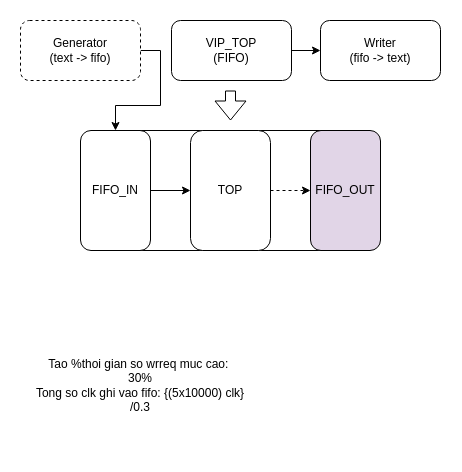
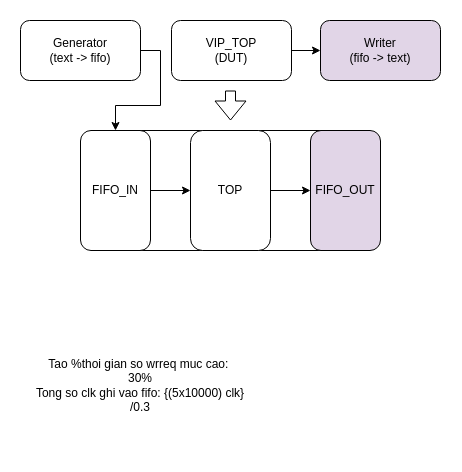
- <mxCell id="5" value="Generator&lt;br&gt;(text -&amp;gt; fifo)" style="rounded=1;whiteSpace=wrap;html=1;dashed=1;" vertex="1" parent="1"><mxGeometry x="20" y="20" width="120" height="60" as="geometry" /></mxCell>
+ <mxCell id="5" value="Generator&lt;br&gt;(text -&amp;gt; fifo)" style="rounded=1;whiteSpace=wrap;html=1;" vertex="1" parent="1"><mxGeometry x="20" y="20" width="120" height="60" as="geometry" /></mxCell>
- <mxCell id="3" value="VIP_TOP&lt;br&gt;(FIFO)" style="rounded=1;whiteSpace=wrap;html=1;" vertex="1" parent="1"><mxGeometry x="171" y="20" width="120" height="60" as="geometry" /></mxCell>
+ <mxCell id="3" value="VIP_TOP&lt;br&gt;(DUT)" style="rounded=1;whiteSpace=wrap;html=1;" vertex="1" parent="1"><mxGeometry x="171" y="20" width="120" height="60" as="geometry" /></mxCell>
- <mxCell id="6" value="Writer&lt;br&gt;(fifo -&amp;gt; text)" style="rounded=1;whiteSpace=wrap;html=1;" vertex="1" parent="1"><mxGeometry x="320" y="20" width="120" height="60" as="geometry" /></mxCell>
+ <mxCell id="6" value="Writer&lt;br&gt;(fifo -&amp;gt; text)" style="rounded=1;whiteSpace=wrap;html=1;fillColor=#e1d5e7;" vertex="1" parent="1"><mxGeometry x="320" y="20" width="120" height="60" as="geometry" /></mxCell>
- <mxCell id="11" style="edgeStyle=orthogonalEdgeStyle;rounded=0;orthogonalLoop=1;jettySize=auto;html=1;exitX=1;exitY=0.5;exitDx=0;exitDy=0;dashed=1;" edge="1" parent="1" source="12" target="10"><mxGeometry relative="1" as="geometry" /></mxCell>
+ <mxCell id="11" style="edgeStyle=orthogonalEdgeStyle;rounded=0;orthogonalLoop=1;jettySize=auto;html=1;exitX=1;exitY=0.5;exitDx=0;exitDy=0;" edge="1" parent="1" source="12" target="10"><mxGeometry relative="1" as="geometry" /></mxCell>
